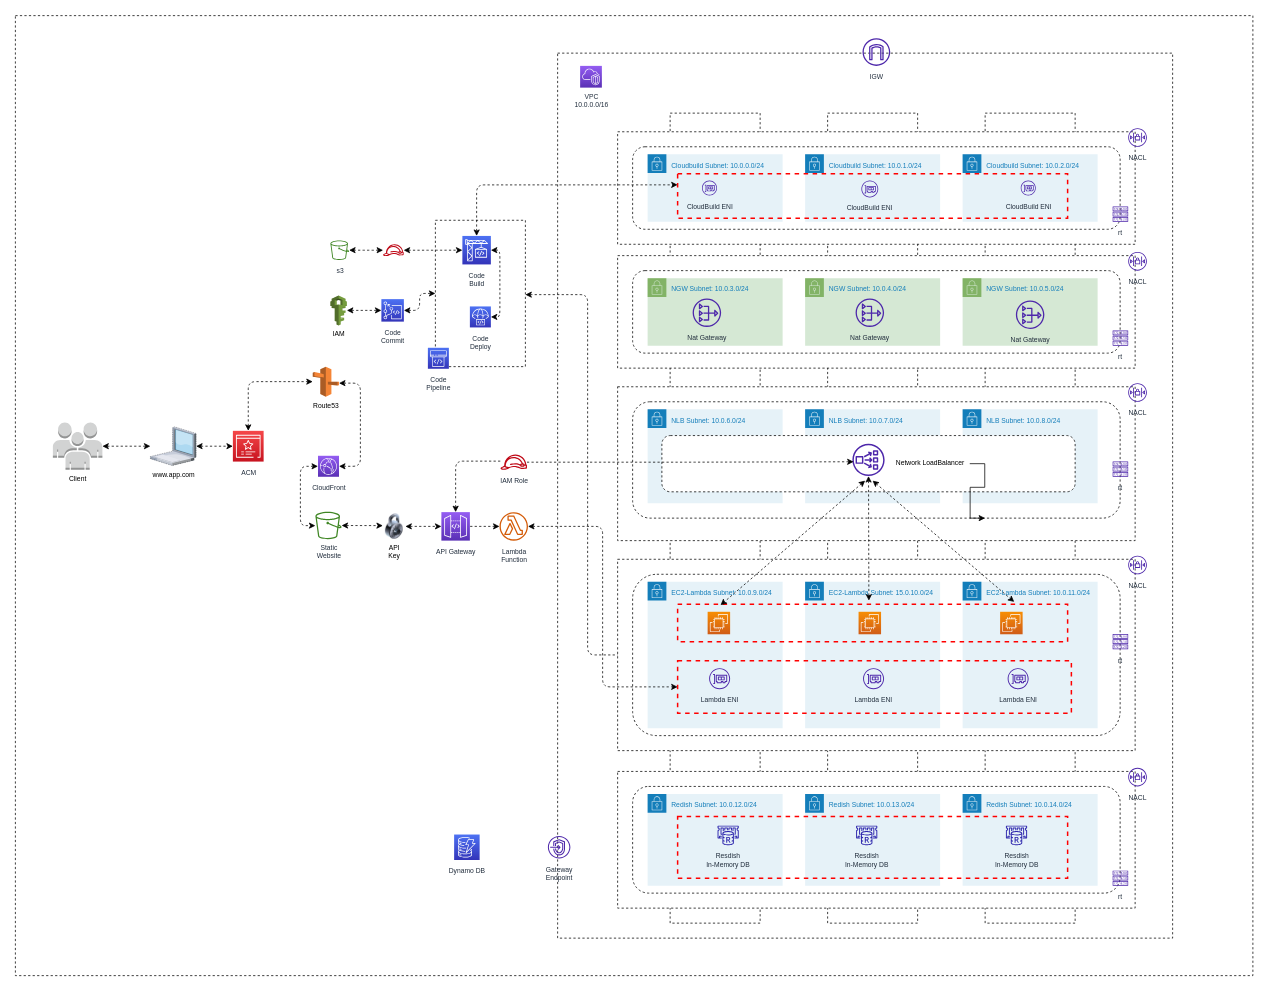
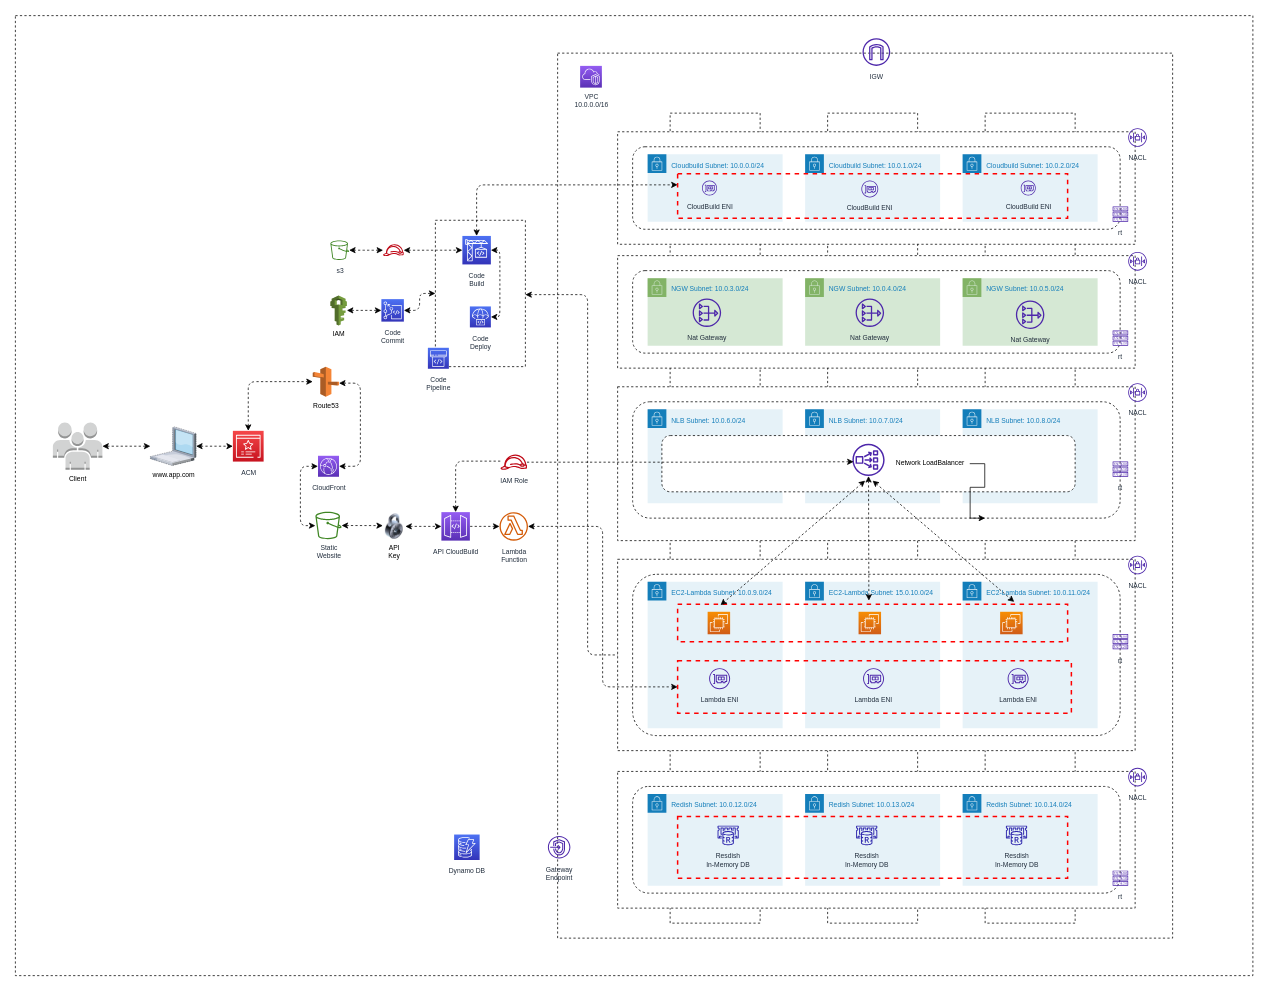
- <mxCell id="76" value="&lt;font style=&quot;font-size: 9px;&quot;&gt;API Gateway&lt;/font&gt;" style="sketch=0;points=[[0,0,0],[0.25,0,0],[0.5,0,0],[0.75,0,0],[1,0,0],[0,1,0],[0.25,1,0],[0.5,1,0],[0.75,1,0],[1,1,0],[0,0.25,0],[0,0.5,0],[0,0.75,0],[1,0.25,0],[1,0.5,0],[1,0.75,0]];outlineConnect=0;fontColor=#232F3E;gradientColor=#945DF2;gradientDirection=north;fillColor=#5A30B5;strokeColor=#ffffff;dashed=0;verticalLabelPosition=bottom;verticalAlign=top;align=center;html=1;fontSize=12;fontStyle=0;aspect=fixed;shape=mxgraph.aws4.resourceIcon;resIcon=mxgraph.aws4.api_gateway;" parent="1" vertex="1"><mxGeometry x="588" y="682" width="38" height="38" as="geometry" /></mxCell>
+ <mxCell id="76" value="&lt;font style=&quot;font-size: 9px;&quot;&gt;API CloudBuild&lt;/font&gt;" style="sketch=0;points=[[0,0,0],[0.25,0,0],[0.5,0,0],[0.75,0,0],[1,0,0],[0,1,0],[0.25,1,0],[0.5,1,0],[0.75,1,0],[1,1,0],[0,0.25,0],[0,0.5,0],[0,0.75,0],[1,0.25,0],[1,0.5,0],[1,0.75,0]];outlineConnect=0;fontColor=#232F3E;gradientColor=#945DF2;gradientDirection=north;fillColor=#5A30B5;strokeColor=#ffffff;dashed=0;verticalLabelPosition=bottom;verticalAlign=top;align=center;html=1;fontSize=12;fontStyle=0;aspect=fixed;shape=mxgraph.aws4.resourceIcon;resIcon=mxgraph.aws4.api_gateway;" parent="1" vertex="1"><mxGeometry x="588" y="682" width="38" height="38" as="geometry" /></mxCell>
